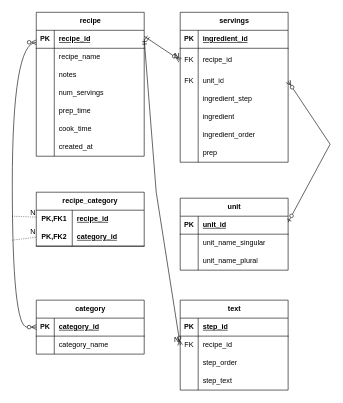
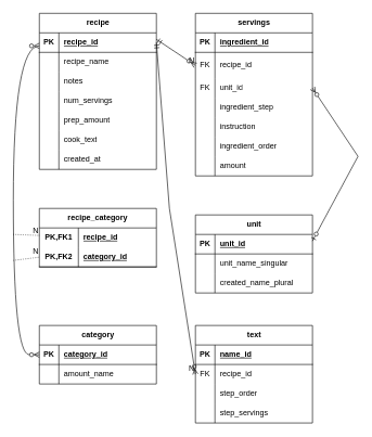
- <mxCell id="17" value="prep_time" style="shape=partialRectangle;connectable=0;fillColor=none;top=0;left=0;bottom=0;right=0;align=left;spacingLeft=6;overflow=hidden;whiteSpace=wrap;html=1;" vertex="1" parent="15"><mxGeometry x="30" width="150" height="30" as="geometry"><mxRectangle width="150" height="30" as="alternateBounds" /></mxGeometry></mxCell>
+ <mxCell id="17" value="prep_amount" style="shape=partialRectangle;connectable=0;fillColor=none;top=0;left=0;bottom=0;right=0;align=left;spacingLeft=6;overflow=hidden;whiteSpace=wrap;html=1;" vertex="1" parent="15"><mxGeometry x="30" width="150" height="30" as="geometry"><mxRectangle width="150" height="30" as="alternateBounds" /></mxGeometry></mxCell>
- <mxCell id="39" value="ingredient" style="shape=partialRectangle;connectable=0;fillColor=none;top=0;left=0;bottom=0;right=0;align=left;spacingLeft=6;overflow=hidden;whiteSpace=wrap;html=1;" vertex="1" parent="37"><mxGeometry x="30" width="150" height="30" as="geometry"><mxRectangle width="150" height="30" as="alternateBounds" /></mxGeometry></mxCell>
+ <mxCell id="39" value="instruction" style="shape=partialRectangle;connectable=0;fillColor=none;top=0;left=0;bottom=0;right=0;align=left;spacingLeft=6;overflow=hidden;whiteSpace=wrap;html=1;" vertex="1" parent="37"><mxGeometry x="30" width="150" height="30" as="geometry"><mxRectangle width="150" height="30" as="alternateBounds" /></mxGeometry></mxCell>
- <mxCell id="20" value="cook_time" style="shape=partialRectangle;connectable=0;fillColor=none;top=0;left=0;bottom=0;right=0;align=left;spacingLeft=6;overflow=hidden;whiteSpace=wrap;html=1;" vertex="1" parent="18"><mxGeometry x="30" width="150" height="30" as="geometry"><mxRectangle width="150" height="30" as="alternateBounds" /></mxGeometry></mxCell>
+ <mxCell id="20" value="cook_text" style="shape=partialRectangle;connectable=0;fillColor=none;top=0;left=0;bottom=0;right=0;align=left;spacingLeft=6;overflow=hidden;whiteSpace=wrap;html=1;" vertex="1" parent="18"><mxGeometry x="30" width="150" height="30" as="geometry"><mxRectangle width="150" height="30" as="alternateBounds" /></mxGeometry></mxCell>
- <mxCell id="45" value="prep" style="shape=partialRectangle;connectable=0;fillColor=none;top=0;left=0;bottom=0;right=0;align=left;spacingLeft=6;overflow=hidden;whiteSpace=wrap;html=1;" vertex="1" parent="43"><mxGeometry x="30" width="150" height="30" as="geometry"><mxRectangle width="150" height="30" as="alternateBounds" /></mxGeometry></mxCell>
+ <mxCell id="45" value="amount" style="shape=partialRectangle;connectable=0;fillColor=none;top=0;left=0;bottom=0;right=0;align=left;spacingLeft=6;overflow=hidden;whiteSpace=wrap;html=1;" vertex="1" parent="43"><mxGeometry x="30" width="150" height="30" as="geometry"><mxRectangle width="150" height="30" as="alternateBounds" /></mxGeometry></mxCell>
- <mxCell id="55" value="unit_name_plural" style="shape=partialRectangle;connectable=0;fillColor=none;top=0;left=0;bottom=0;right=0;align=left;spacingLeft=6;overflow=hidden;whiteSpace=wrap;html=1;" vertex="1" parent="53"><mxGeometry x="30" width="150" height="30" as="geometry"><mxRectangle width="150" height="30" as="alternateBounds" /></mxGeometry></mxCell>
+ <mxCell id="55" value="created_name_plural" style="shape=partialRectangle;connectable=0;fillColor=none;top=0;left=0;bottom=0;right=0;align=left;spacingLeft=6;overflow=hidden;whiteSpace=wrap;html=1;" vertex="1" parent="53"><mxGeometry x="30" width="150" height="30" as="geometry"><mxRectangle width="150" height="30" as="alternateBounds" /></mxGeometry></mxCell>
- <mxCell id="59" value="step_id" style="shape=partialRectangle;connectable=0;fillColor=none;top=0;left=0;bottom=0;right=0;align=left;spacingLeft=6;fontStyle=5;overflow=hidden;whiteSpace=wrap;html=1;" vertex="1" parent="57"><mxGeometry x="30" width="150" height="30" as="geometry"><mxRectangle width="150" height="30" as="alternateBounds" /></mxGeometry></mxCell>
+ <mxCell id="59" value="name_id" style="shape=partialRectangle;connectable=0;fillColor=none;top=0;left=0;bottom=0;right=0;align=left;spacingLeft=6;fontStyle=5;overflow=hidden;whiteSpace=wrap;html=1;" vertex="1" parent="57"><mxGeometry x="30" width="150" height="30" as="geometry"><mxRectangle width="150" height="30" as="alternateBounds" /></mxGeometry></mxCell>
- <mxCell id="75" value="category_name" style="shape=partialRectangle;connectable=0;fillColor=none;top=0;left=0;bottom=0;right=0;align=left;spacingLeft=6;overflow=hidden;whiteSpace=wrap;html=1;" vertex="1" parent="73"><mxGeometry x="30" width="150" height="30" as="geometry"><mxRectangle width="150" height="30" as="alternateBounds" /></mxGeometry></mxCell>
+ <mxCell id="75" value="amount_name" style="shape=partialRectangle;connectable=0;fillColor=none;top=0;left=0;bottom=0;right=0;align=left;spacingLeft=6;overflow=hidden;whiteSpace=wrap;html=1;" vertex="1" parent="73"><mxGeometry x="30" width="150" height="30" as="geometry"><mxRectangle width="150" height="30" as="alternateBounds" /></mxGeometry></mxCell>
- <mxCell id="68" value="step_text" style="shape=partialRectangle;connectable=0;fillColor=none;top=0;left=0;bottom=0;right=0;align=left;spacingLeft=6;overflow=hidden;whiteSpace=wrap;html=1;" vertex="1" parent="66"><mxGeometry x="30" width="150" height="30" as="geometry"><mxRectangle width="150" height="30" as="alternateBounds" /></mxGeometry></mxCell>
+ <mxCell id="68" value="step_servings" style="shape=partialRectangle;connectable=0;fillColor=none;top=0;left=0;bottom=0;right=0;align=left;spacingLeft=6;overflow=hidden;whiteSpace=wrap;html=1;" vertex="1" parent="66"><mxGeometry x="30" width="150" height="30" as="geometry"><mxRectangle width="150" height="30" as="alternateBounds" /></mxGeometry></mxCell>
